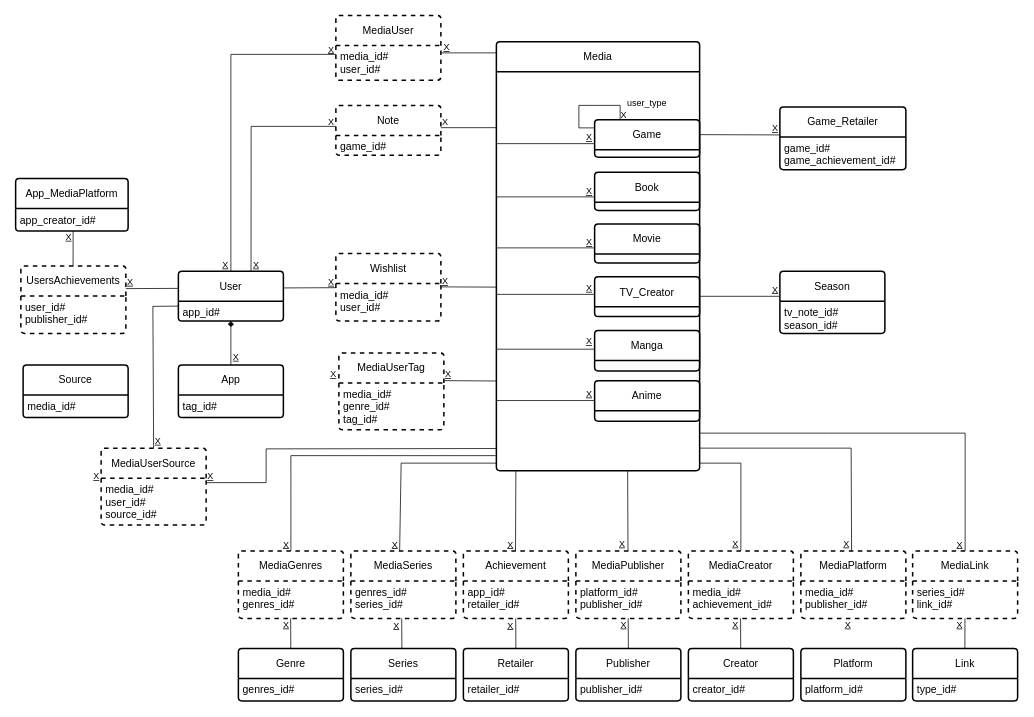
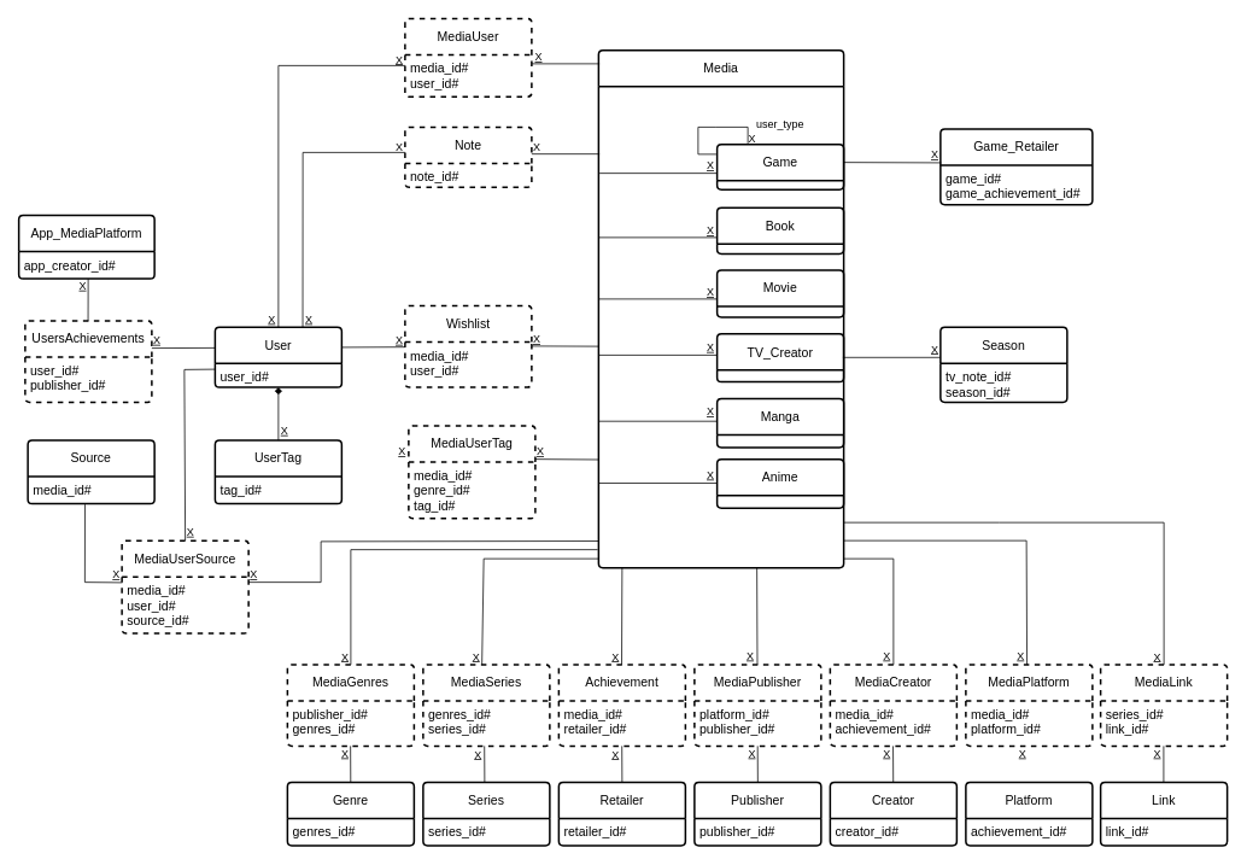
- <mxCell id="32" value="&lt;span style=&quot;font-size: 14px;&quot;&gt;game_id#&lt;br&gt;&lt;/span&gt;" style="align=left;strokeColor=none;fillColor=none;spacingLeft=4;fontSize=12;verticalAlign=top;resizable=0;rotatable=0;part=1;html=1;rounded=1;" parent="31" vertex="1"><mxGeometry y="40" width="140" height="26.5" as="geometry" /></mxCell>
+ <mxCell id="32" value="&lt;span style=&quot;font-size: 14px;&quot;&gt;note_id#&lt;br&gt;&lt;/span&gt;" style="align=left;strokeColor=none;fillColor=none;spacingLeft=4;fontSize=12;verticalAlign=top;resizable=0;rotatable=0;part=1;html=1;rounded=1;" parent="31" vertex="1"><mxGeometry y="40" width="140" height="26.5" as="geometry" /></mxCell>
- <mxCell id="20" value="&lt;span style=&quot;font-size: 14px;&quot;&gt;app_id#&lt;br&gt;&lt;/span&gt;" style="align=left;strokeColor=none;fillColor=none;spacingLeft=4;fontSize=12;verticalAlign=top;resizable=0;rotatable=0;part=1;html=1;rounded=1;" parent="19" vertex="1"><mxGeometry y="40" width="140" height="26.5" as="geometry" /></mxCell>
+ <mxCell id="20" value="&lt;span style=&quot;font-size: 14px;&quot;&gt;user_id#&lt;br&gt;&lt;/span&gt;" style="align=left;strokeColor=none;fillColor=none;spacingLeft=4;fontSize=12;verticalAlign=top;resizable=0;rotatable=0;part=1;html=1;rounded=1;" parent="19" vertex="1"><mxGeometry y="40" width="140" height="26.5" as="geometry" /></mxCell>
- <mxCell id="16" value="App" style="swimlane;childLayout=stackLayout;horizontal=1;startSize=40;horizontalStack=0;rounded=1;fontSize=14;fontStyle=0;strokeWidth=2;resizeParent=0;resizeLast=1;shadow=0;dashed=0;align=center;arcSize=4;whiteSpace=wrap;html=1;fontFamily=Helvetica;" parent="1" vertex="1"><mxGeometry x="237" y="486.25" width="140" height="70" as="geometry" /></mxCell>
+ <mxCell id="16" value="UserTag" style="swimlane;childLayout=stackLayout;horizontal=1;startSize=40;horizontalStack=0;rounded=1;fontSize=14;fontStyle=0;strokeWidth=2;resizeParent=0;resizeLast=1;shadow=0;dashed=0;align=center;arcSize=4;whiteSpace=wrap;html=1;fontFamily=Helvetica;" parent="1" vertex="1"><mxGeometry x="237" y="486.25" width="140" height="70" as="geometry" /></mxCell>
+ <mxCell id="167" value="" style="endArrow=none;html=1;rounded=0;exitX=0.003;exitY=0.102;exitDx=0;exitDy=0;exitPerimeter=0;entryX=0.451;entryY=1.026;entryDx=0;entryDy=0;entryPerimeter=0;" parent="1" source="164" target="161" edge="1"><mxGeometry width="50" height="50" relative="1" as="geometry"><mxPoint x="98" y="650" as="sourcePoint" /><mxPoint x="112" y="574" as="targetPoint" /><Array as="points"><mxPoint x="93" y="643" /></Array></mxGeometry></mxCell>
- <mxCell id="142" value="&lt;span style=&quot;font-size: 14px;&quot;&gt;media_id#&lt;br&gt;genres_id#&lt;br&gt;&lt;br&gt;&lt;/span&gt;" style="align=left;strokeColor=none;fillColor=none;spacingLeft=4;fontSize=12;verticalAlign=top;resizable=0;rotatable=0;part=1;html=1;rounded=1;" parent="141" vertex="1"><mxGeometry y="40" width="140" height="50" as="geometry" /></mxCell>
+ <mxCell id="142" value="&lt;span style=&quot;font-size: 14px;&quot;&gt;publisher_id#&lt;br&gt;genres_id#&lt;br&gt;&lt;br&gt;&lt;/span&gt;" style="align=left;strokeColor=none;fillColor=none;spacingLeft=4;fontSize=12;verticalAlign=top;resizable=0;rotatable=0;part=1;html=1;rounded=1;" parent="141" vertex="1"><mxGeometry y="40" width="140" height="50" as="geometry" /></mxCell>
- <mxCell id="53" value="&lt;span style=&quot;font-size: 14px;&quot;&gt;app_id#&lt;br&gt;retailer_id#&lt;br&gt;&lt;br&gt;&lt;/span&gt;" style="align=left;strokeColor=none;fillColor=none;spacingLeft=4;fontSize=12;verticalAlign=top;resizable=0;rotatable=0;part=1;html=1;rounded=1;" parent="52" vertex="1"><mxGeometry y="40" width="140" height="50" as="geometry" /></mxCell>
+ <mxCell id="53" value="&lt;span style=&quot;font-size: 14px;&quot;&gt;media_id#&lt;br&gt;retailer_id#&lt;br&gt;&lt;br&gt;&lt;/span&gt;" style="align=left;strokeColor=none;fillColor=none;spacingLeft=4;fontSize=12;verticalAlign=top;resizable=0;rotatable=0;part=1;html=1;rounded=1;" parent="52" vertex="1"><mxGeometry y="40" width="140" height="50" as="geometry" /></mxCell>
- <mxCell id="68" value="&lt;span style=&quot;font-size: 14px;&quot;&gt;media_id#&lt;br&gt;publisher_id#&lt;br&gt;&lt;br&gt;&lt;/span&gt;" style="align=left;strokeColor=none;fillColor=none;spacingLeft=4;fontSize=12;verticalAlign=top;resizable=0;rotatable=0;part=1;html=1;rounded=1;" parent="67" vertex="1"><mxGeometry y="40" width="140" height="50" as="geometry" /></mxCell>
+ <mxCell id="68" value="&lt;span style=&quot;font-size: 14px;&quot;&gt;media_id#&lt;br&gt;platform_id#&lt;br&gt;&lt;br&gt;&lt;/span&gt;" style="align=left;strokeColor=none;fillColor=none;spacingLeft=4;fontSize=12;verticalAlign=top;resizable=0;rotatable=0;part=1;html=1;rounded=1;" parent="67" vertex="1"><mxGeometry y="40" width="140" height="50" as="geometry" /></mxCell>
- <mxCell id="38" value="&lt;span style=&quot;font-size: 14px;&quot;&gt;platform_id#&lt;br&gt;&lt;/span&gt;" style="align=left;strokeColor=none;fillColor=none;spacingLeft=4;fontSize=12;verticalAlign=top;resizable=0;rotatable=0;part=1;html=1;rounded=1;" parent="37" vertex="1"><mxGeometry y="40" width="140" height="30" as="geometry" /></mxCell>
+ <mxCell id="38" value="&lt;span style=&quot;font-size: 14px;&quot;&gt;achievement_id#&lt;br&gt;&lt;/span&gt;" style="align=left;strokeColor=none;fillColor=none;spacingLeft=4;fontSize=12;verticalAlign=top;resizable=0;rotatable=0;part=1;html=1;rounded=1;" parent="37" vertex="1"><mxGeometry y="40" width="140" height="30" as="geometry" /></mxCell>
- <mxCell id="101" value="&lt;span style=&quot;font-size: 14px;&quot;&gt;type_id#&lt;br&gt;&lt;/span&gt;" style="align=left;strokeColor=none;fillColor=none;spacingLeft=4;fontSize=12;verticalAlign=top;resizable=0;rotatable=0;part=1;html=1;rounded=1;" parent="100" vertex="1"><mxGeometry y="40" width="140" height="30" as="geometry" /></mxCell>
+ <mxCell id="101" value="&lt;span style=&quot;font-size: 14px;&quot;&gt;link_id#&lt;br&gt;&lt;/span&gt;" style="align=left;strokeColor=none;fillColor=none;spacingLeft=4;fontSize=12;verticalAlign=top;resizable=0;rotatable=0;part=1;html=1;rounded=1;" parent="100" vertex="1"><mxGeometry y="40" width="140" height="30" as="geometry" /></mxCell>
